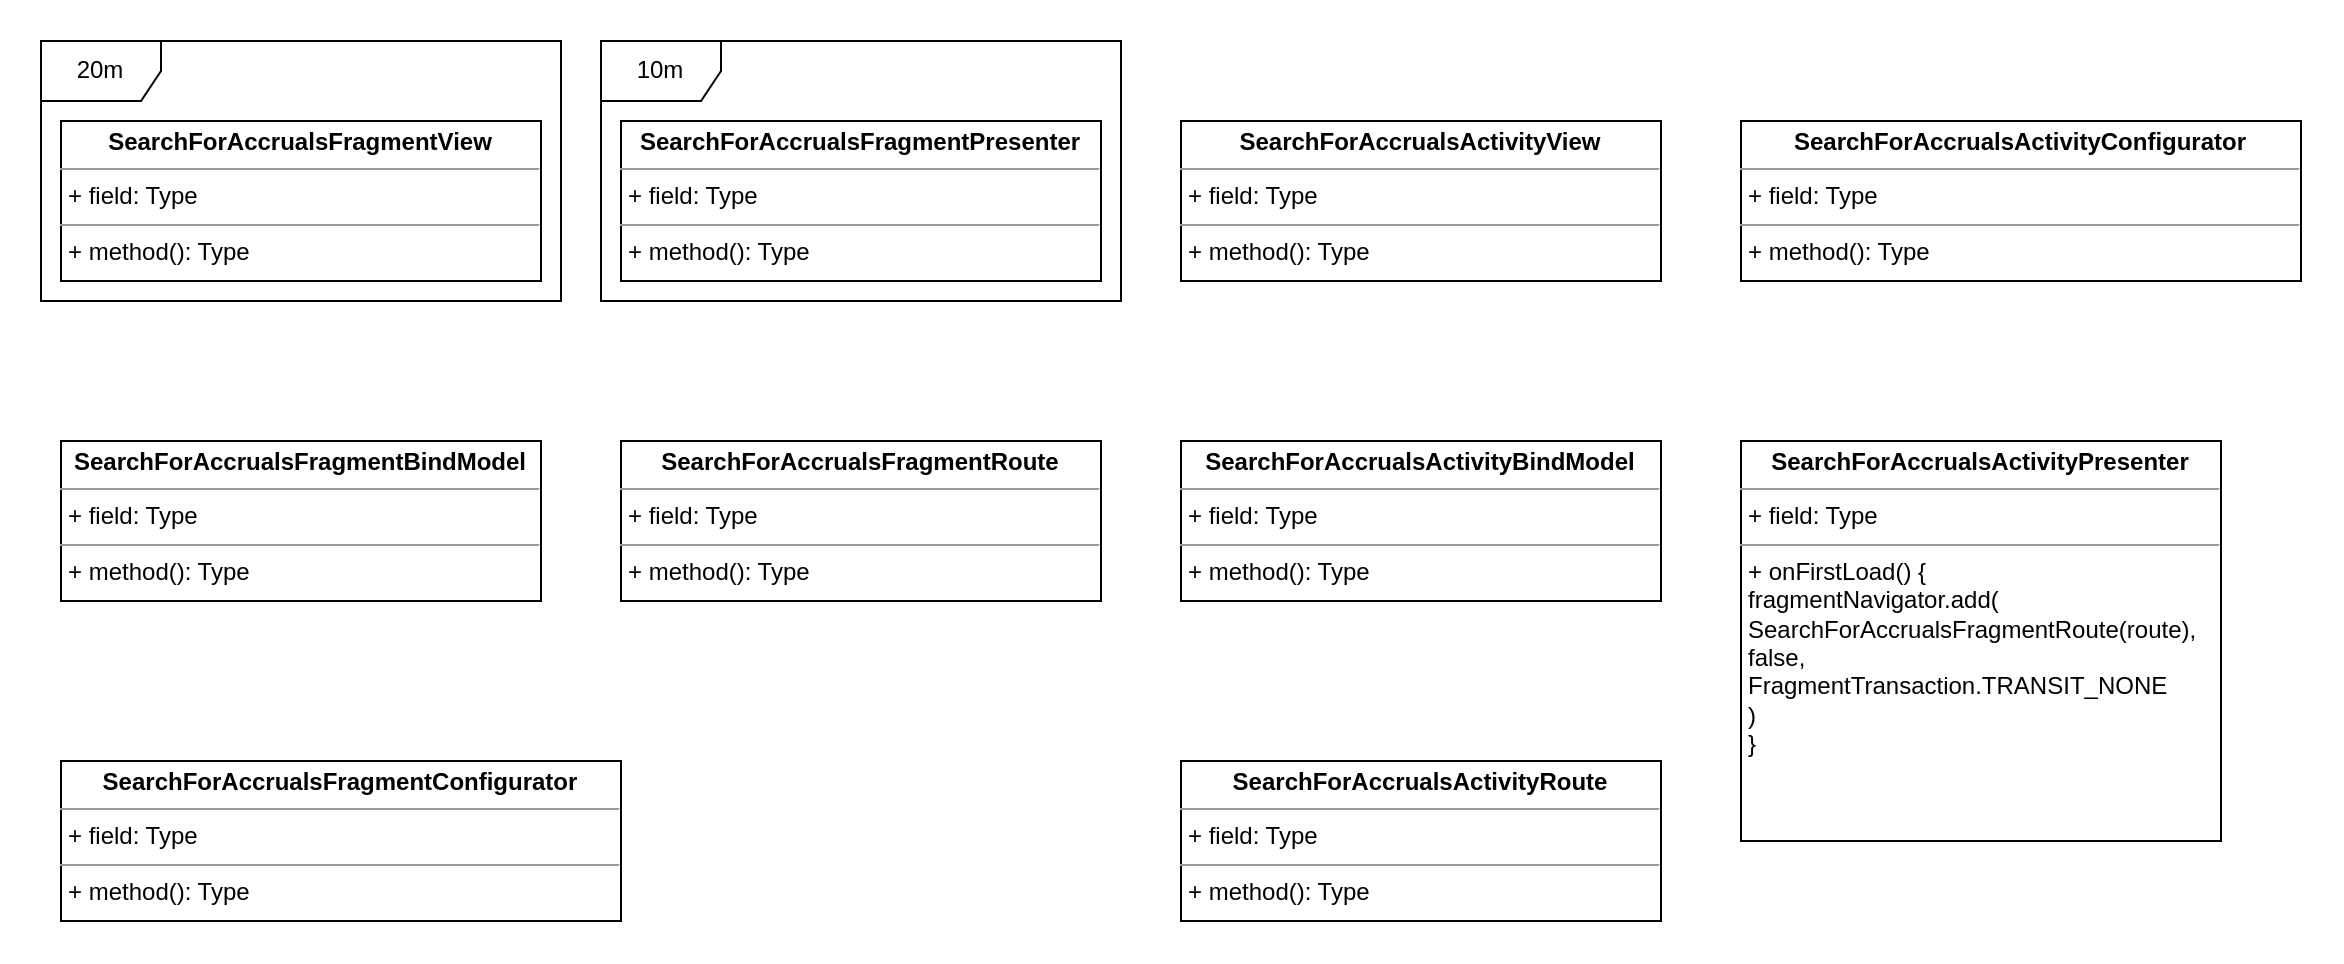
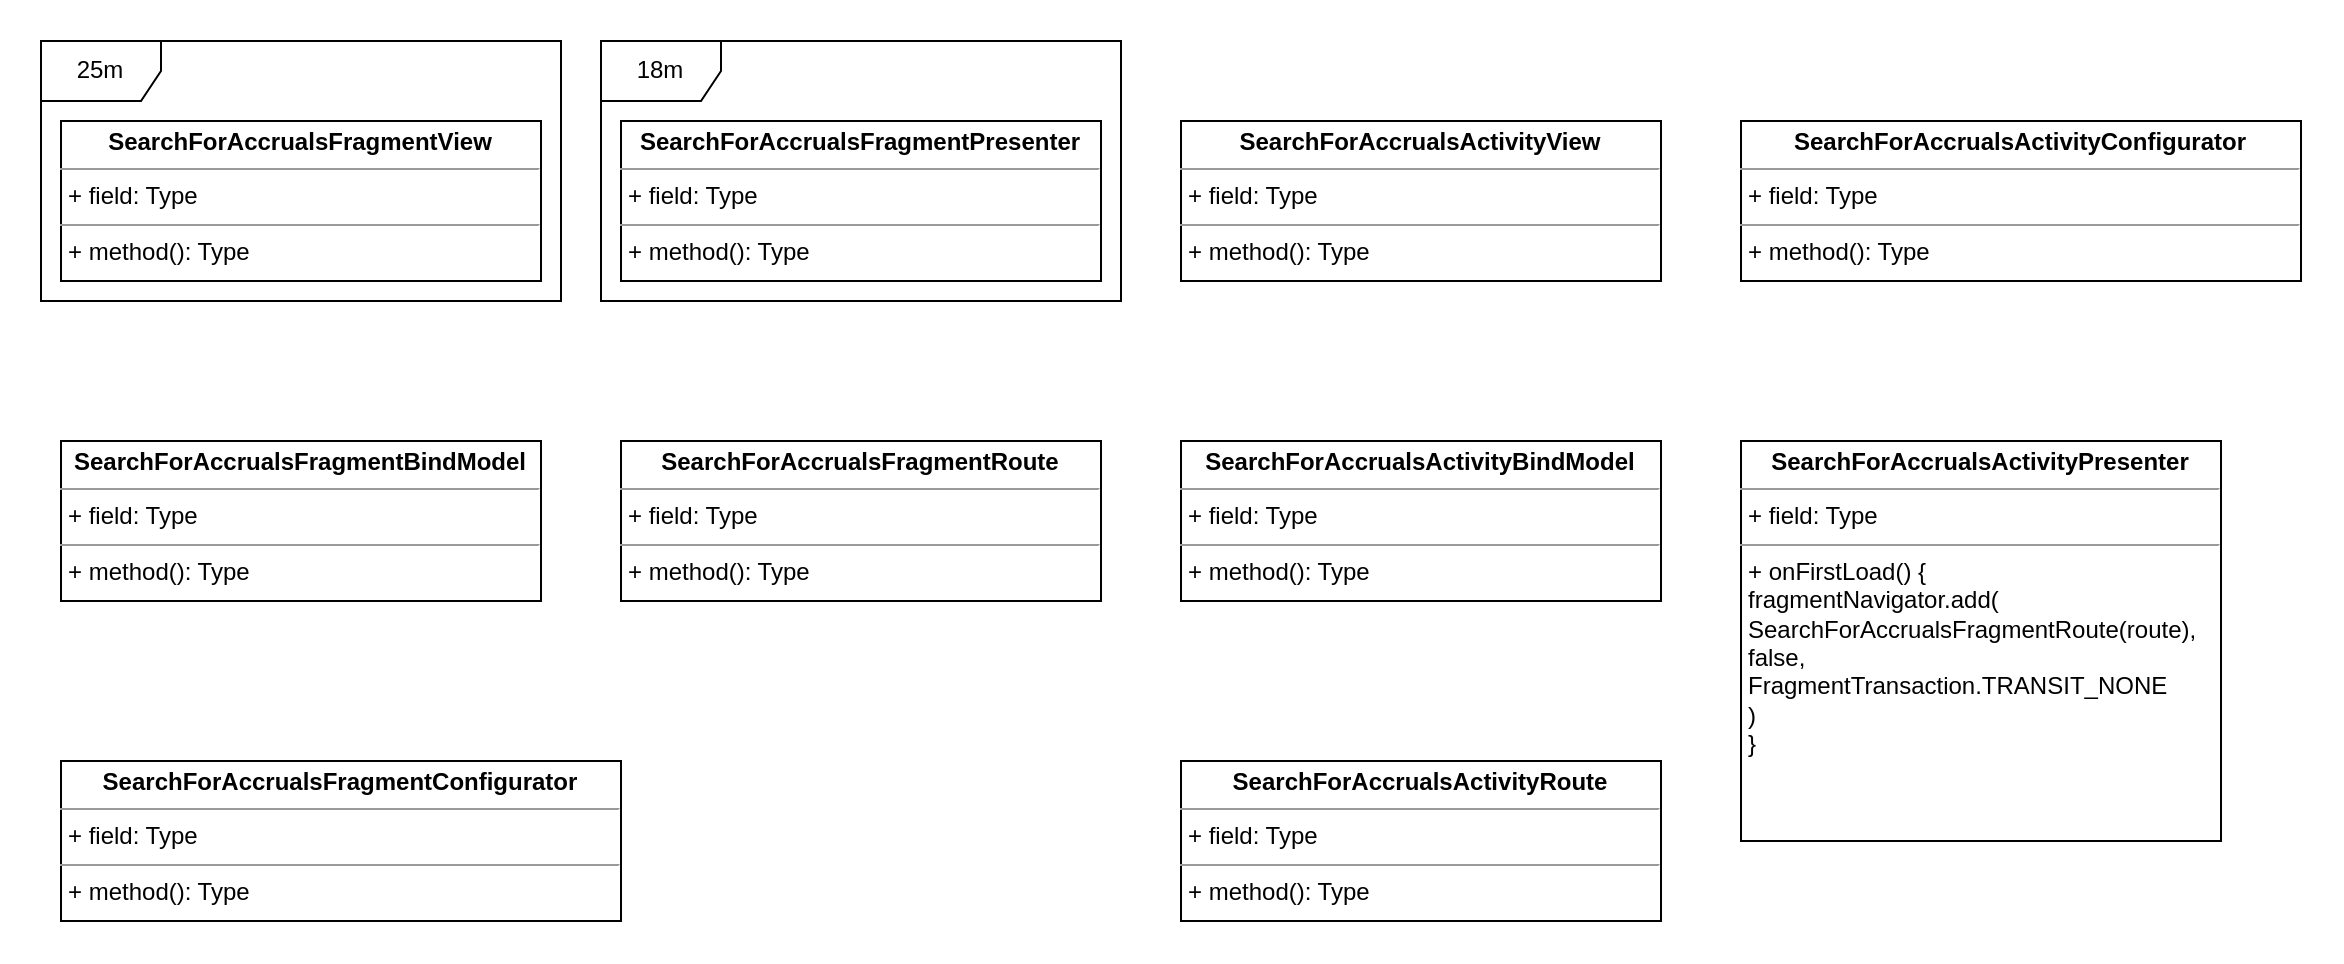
- <mxCell id="12" value="20m" style="shape=umlFrame;whiteSpace=wrap;html=1;" vertex="1" parent="1"><mxGeometry x="20" y="20" width="260" height="130" as="geometry" /></mxCell>
+ <mxCell id="12" value="25m" style="shape=umlFrame;whiteSpace=wrap;html=1;" vertex="1" parent="1"><mxGeometry x="20" y="20" width="260" height="130" as="geometry" /></mxCell>
- <mxCell id="13" value="10m" style="shape=umlFrame;whiteSpace=wrap;html=1;" vertex="1" parent="1"><mxGeometry x="300" y="20" width="260" height="130" as="geometry" /></mxCell>
+ <mxCell id="13" value="18m" style="shape=umlFrame;whiteSpace=wrap;html=1;" vertex="1" parent="1"><mxGeometry x="300" y="20" width="260" height="130" as="geometry" /></mxCell>
